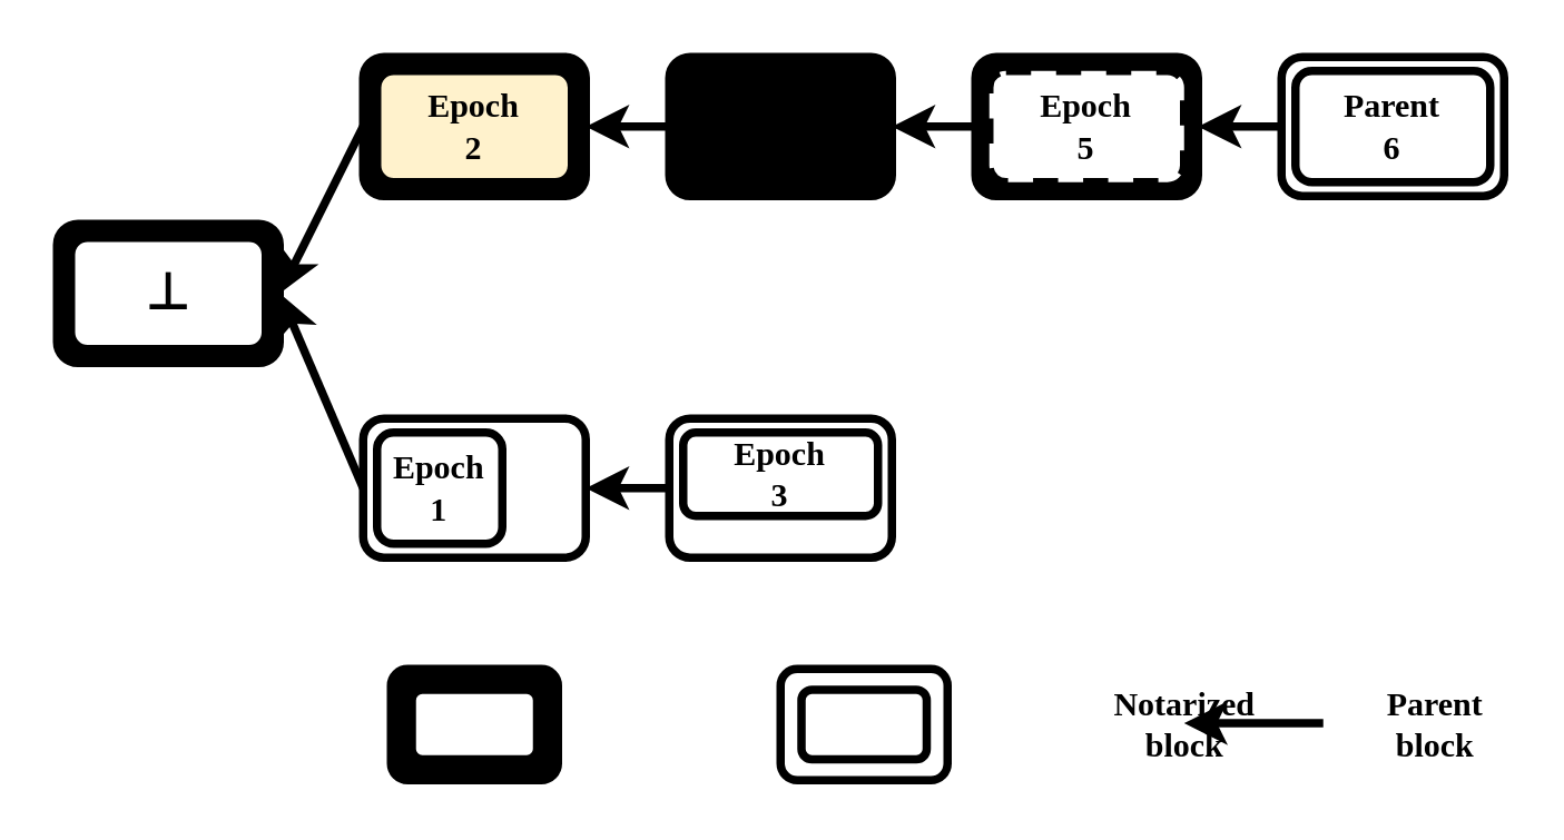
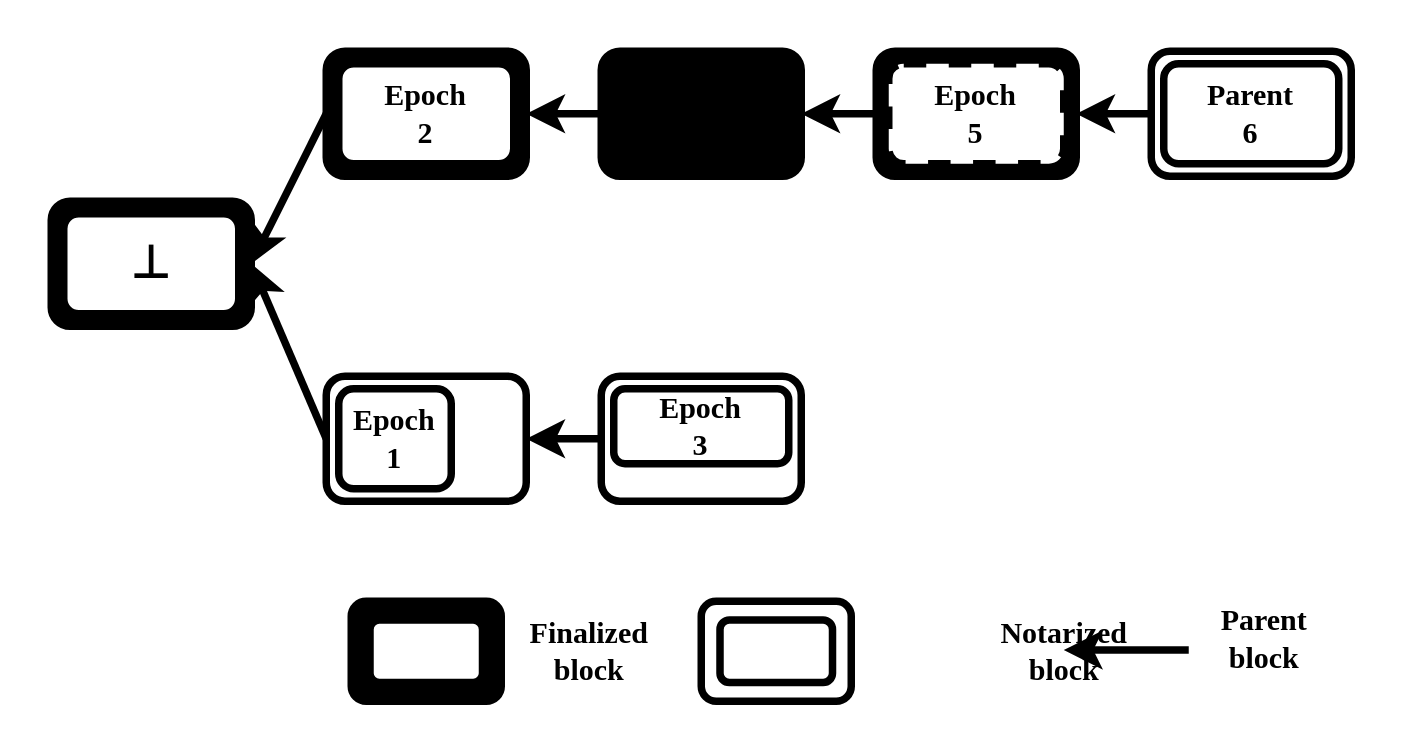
- <mxCell id="5" value="Epoch&lt;div&gt;2&lt;/div&gt;" style="rounded=1;whiteSpace=wrap;html=1;fillColor=#fff2cc;strokeColor=default;strokeWidth=3;fontFamily=Times New Roman;fontStyle=1;" parent="1" vertex="1"><mxGeometry x="135" y="25" width="70" height="40" as="geometry" /></mxCell>
+ <mxCell id="5" value="Epoch&lt;div&gt;2&lt;/div&gt;" style="rounded=1;whiteSpace=wrap;html=1;fillColor=#FFFFFF;strokeColor=default;strokeWidth=3;fontFamily=Times New Roman;fontStyle=1" parent="1" vertex="1"><mxGeometry x="135" y="25" width="70" height="40" as="geometry" /></mxCell>
+ <mxCell id="24" value="Finalized&lt;div&gt;block&lt;/div&gt;" style="text;html=1;align=center;verticalAlign=middle;resizable=0;points=[];autosize=1;strokeColor=none;fillColor=none;strokeWidth=3;fontFamily=Times New Roman;fontStyle=1" parent="1" vertex="1"><mxGeometry x="200" y="240" width="70" height="40" as="geometry" /></mxCell>
- <mxCell id="26" value="Parent&lt;div&gt;block&lt;/div&gt;" style="text;html=1;align=center;verticalAlign=middle;resizable=0;points=[];autosize=1;strokeColor=none;fillColor=none;strokeWidth=3;fontFamily=Times New Roman;fontStyle=1" parent="1" vertex="1"><mxGeometry x="490" y="240" width="50" height="40" as="geometry" /></mxCell>
+ <mxCell id="26" value="Parent&lt;div&gt;block&lt;/div&gt;" style="text;html=1;align=center;verticalAlign=middle;resizable=0;points=[];autosize=1;strokeColor=none;fillColor=none;strokeWidth=3;fontFamily=Times New Roman;fontStyle=1" parent="1" vertex="1"><mxGeometry x="480" y="235" width="50" height="40" as="geometry" /></mxCell>
